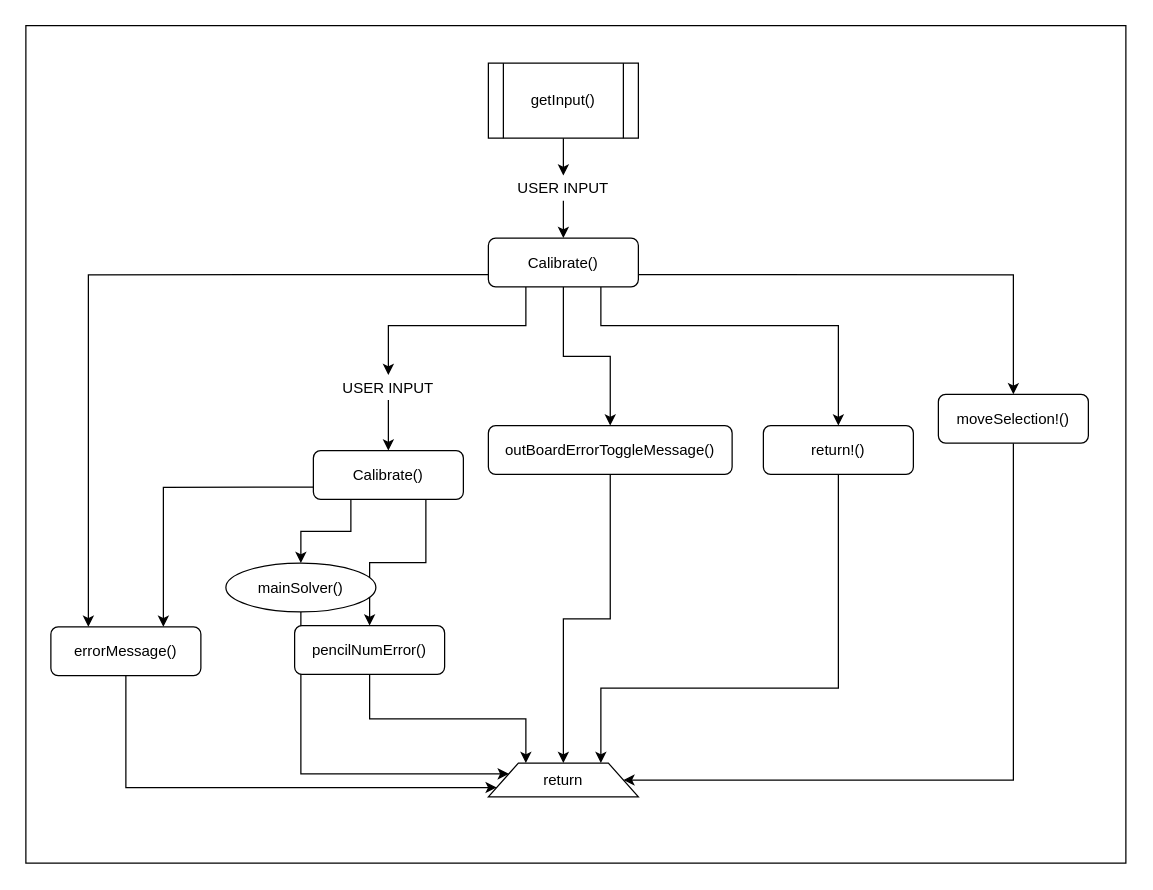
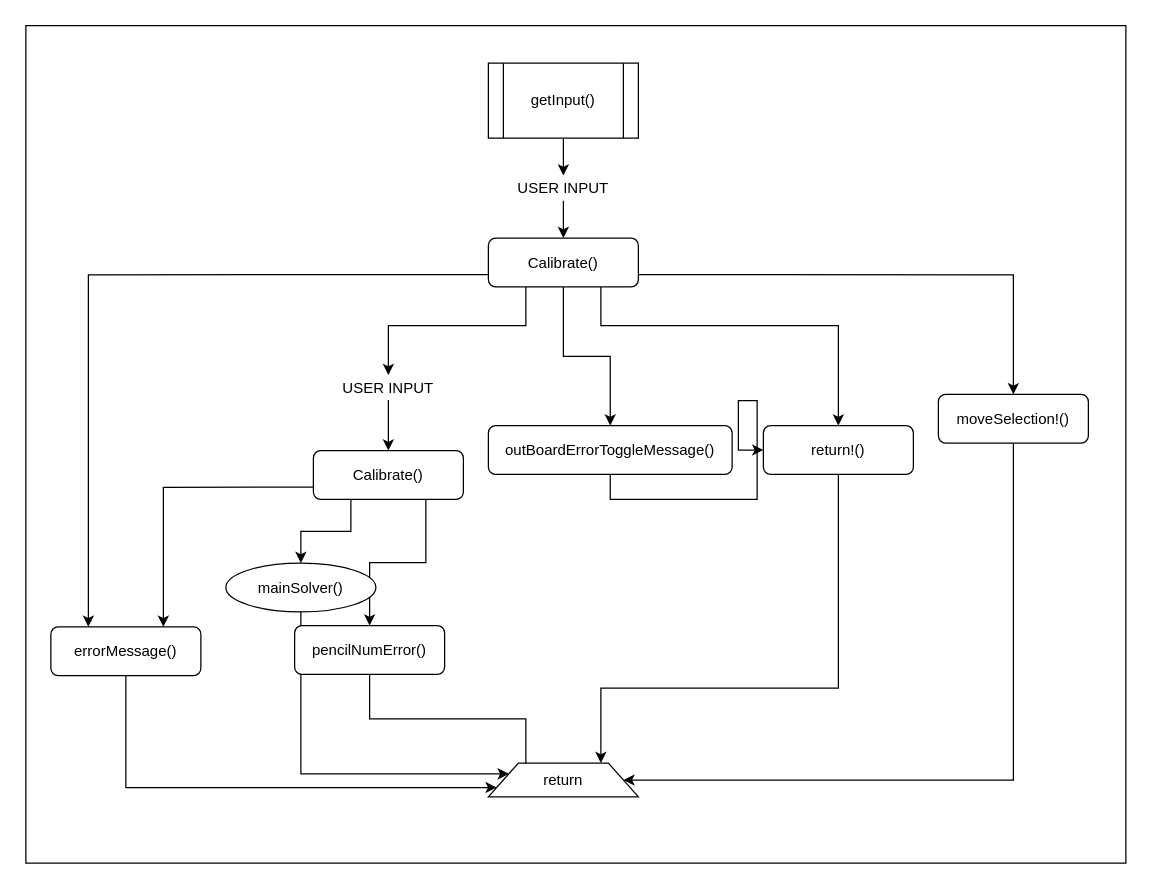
- <mxCell id="18" style="edgeStyle=orthogonalEdgeStyle;rounded=0;orthogonalLoop=1;jettySize=auto;html=1;exitX=0.5;exitY=1;exitDx=0;exitDy=0;entryX=0.5;entryY=0;entryDx=0;entryDy=0;" parent="1" source="19" target="5" edge="1"><mxGeometry relative="1" as="geometry" /></mxCell>
+ <mxCell id="18" style="edgeStyle=orthogonalEdgeStyle;rounded=0;orthogonalLoop=1;jettySize=auto;html=1;exitX=0.5;exitY=1;exitDx=0;exitDy=0;" parent="1" source="19" target="17" edge="1"><mxGeometry relative="1" as="geometry" /></mxCell>
- <mxCell id="28" style="edgeStyle=orthogonalEdgeStyle;rounded=0;orthogonalLoop=1;jettySize=auto;html=1;exitX=0.5;exitY=1;exitDx=0;exitDy=0;entryX=0.25;entryY=0;entryDx=0;entryDy=0;" parent="1" source="29" target="5" edge="1"><mxGeometry relative="1" as="geometry" /></mxCell>
+ <mxCell id="28" style="edgeStyle=orthogonalEdgeStyle;rounded=0;orthogonalLoop=1;jettySize=auto;html=1;exitX=0.5;exitY=1;exitDx=0;exitDy=0;entryX=0.25;entryY=0;entryDx=0;entryDy=0;endArrow=none;" parent="1" source="29" target="5" edge="1"><mxGeometry relative="1" as="geometry" /></mxCell>
